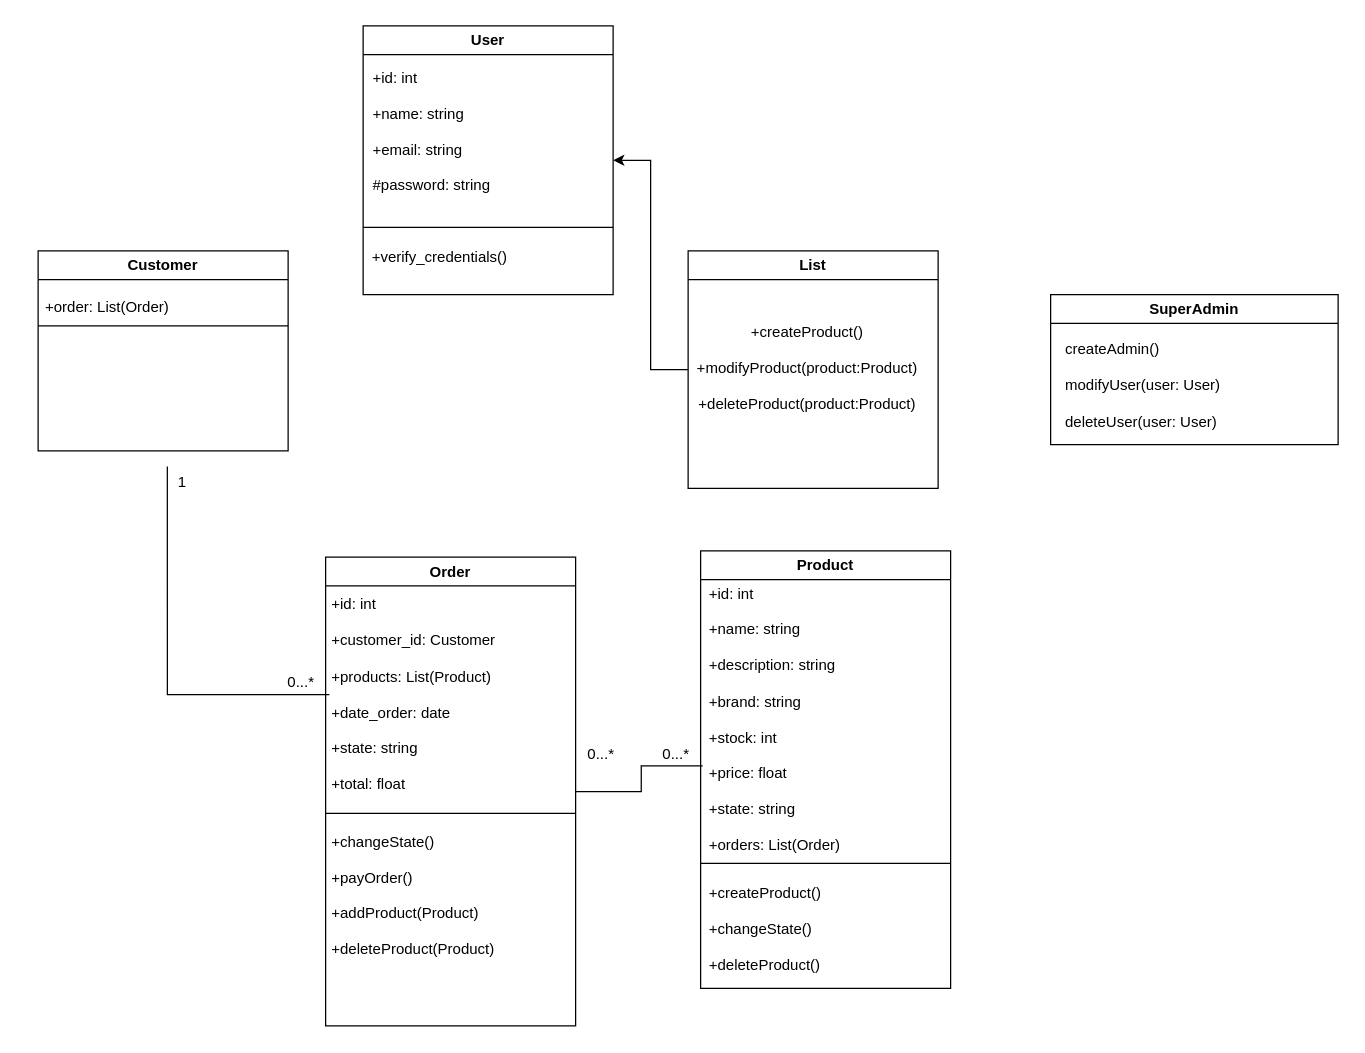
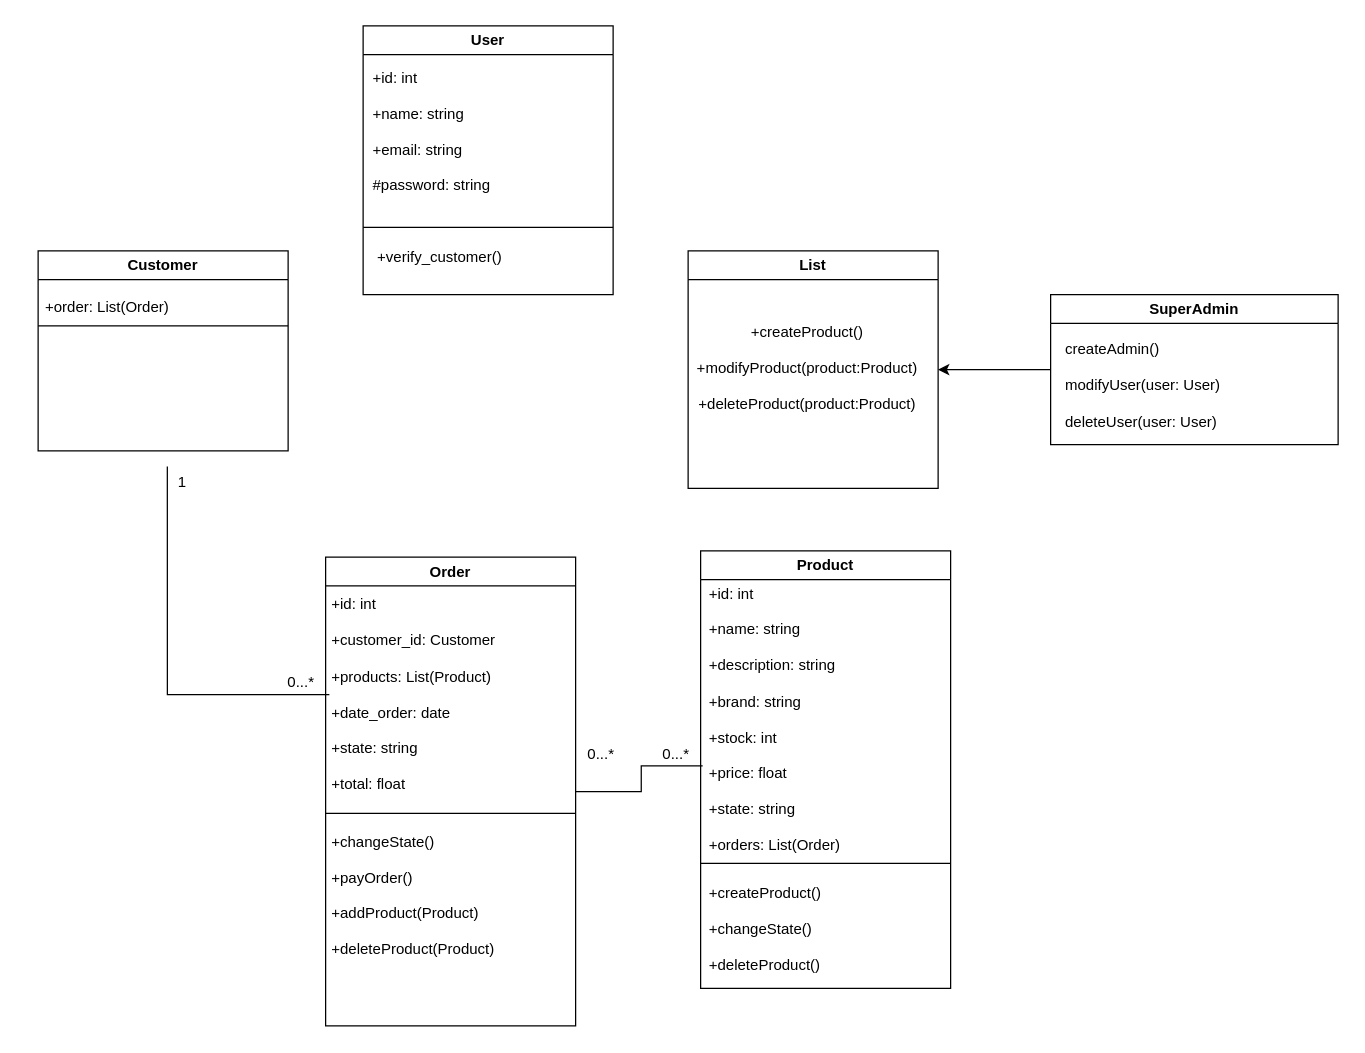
- <mxCell id="4" value="+verify_credentials()" style="text;html=1;align=center;verticalAlign=middle;resizable=0;points=[];autosize=1;strokeColor=none;fillColor=none;" parent="2" vertex="1"><mxGeometry x="-4" y="170" width="130" height="30" as="geometry" /></mxCell>
+ <mxCell id="4" value="+verify_customer()" style="text;html=1;align=center;verticalAlign=middle;resizable=0;points=[];autosize=1;strokeColor=none;fillColor=none;" parent="2" vertex="1"><mxGeometry x="-4" y="170" width="130" height="30" as="geometry" /></mxCell>
- <mxCell id="9" style="edgeStyle=orthogonalEdgeStyle;rounded=0;orthogonalLoop=1;jettySize=auto;html=1;entryX=1;entryY=0.5;entryDx=0;entryDy=0;" parent="1" source="10" target="2" edge="1"><mxGeometry relative="1" as="geometry" /></mxCell>
+ <mxCell id="12" style="edgeStyle=orthogonalEdgeStyle;rounded=0;orthogonalLoop=1;jettySize=auto;html=1;entryX=1;entryY=0.5;entryDx=0;entryDy=0;" parent="1" source="13" target="10" edge="1"><mxGeometry relative="1" as="geometry" /></mxCell>
